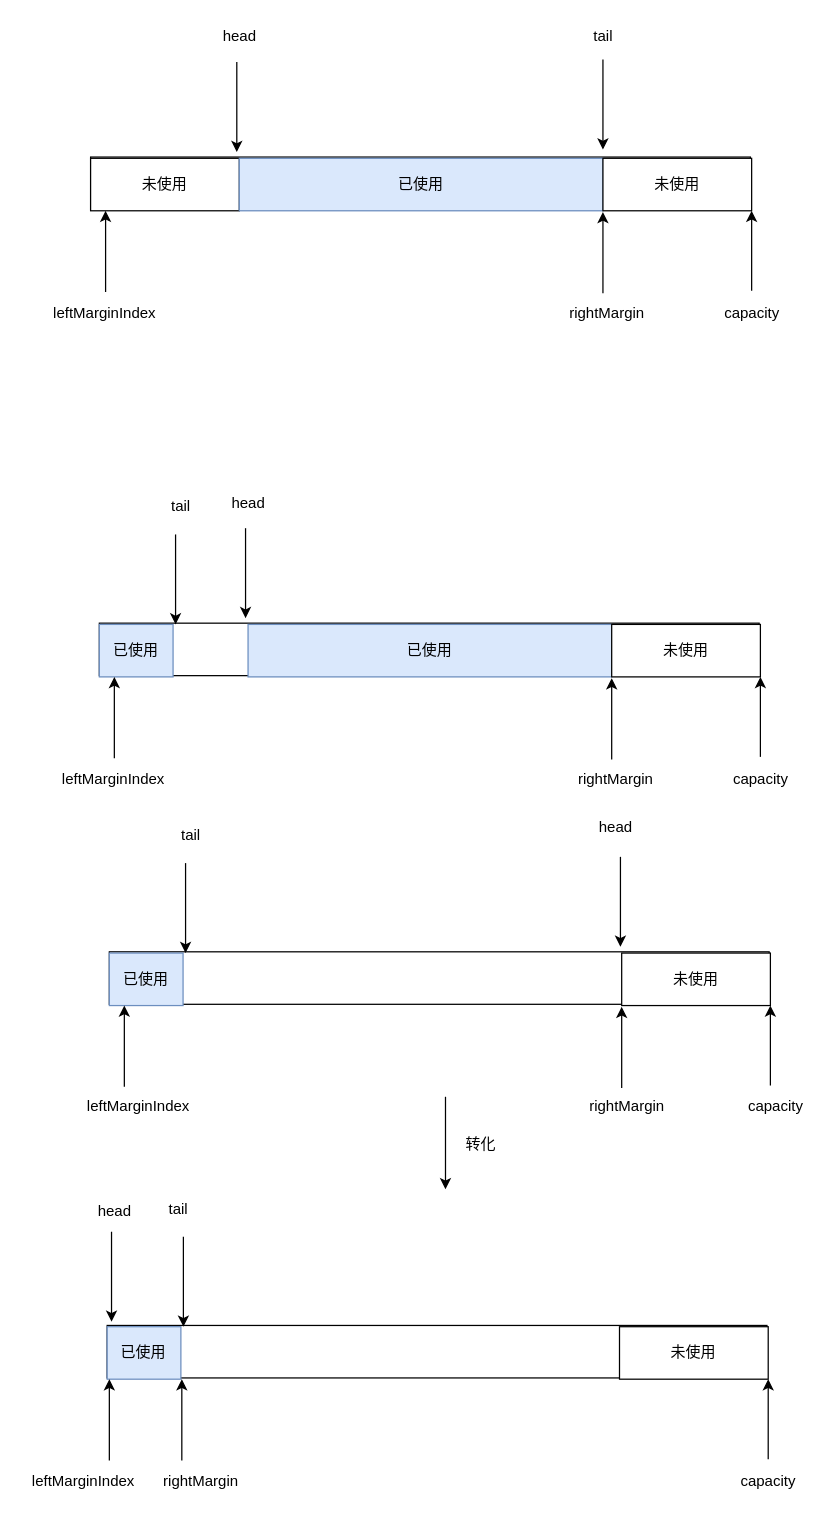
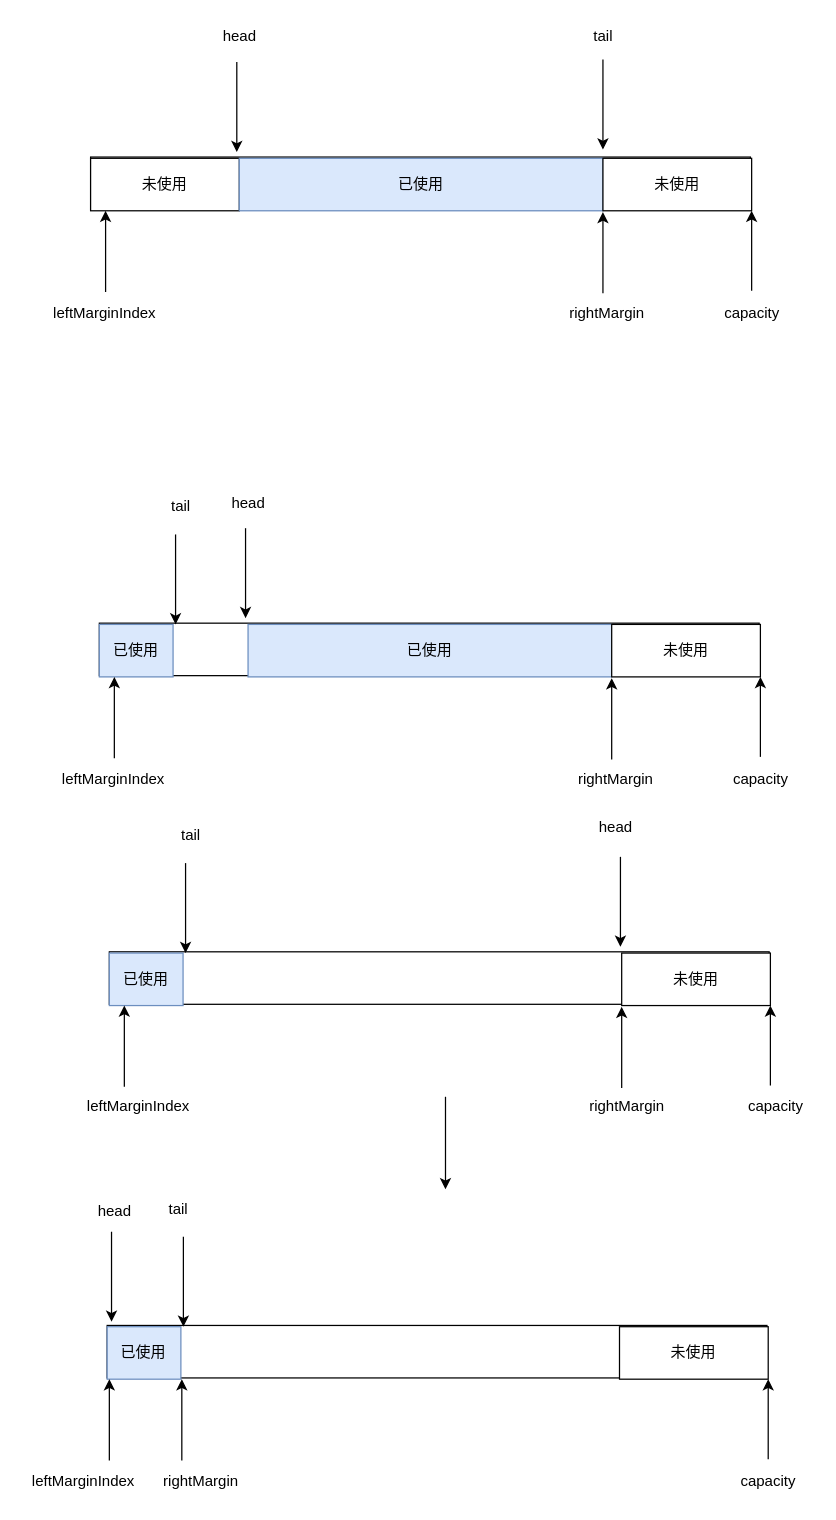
- <mxCell id="57" value="转化" style="text;html=1;align=center;verticalAlign=middle;resizable=0;points=[];autosize=1;" vertex="1" parent="1"><mxGeometry x="367" y="906" width="34" height="18" as="geometry" /></mxCell>
